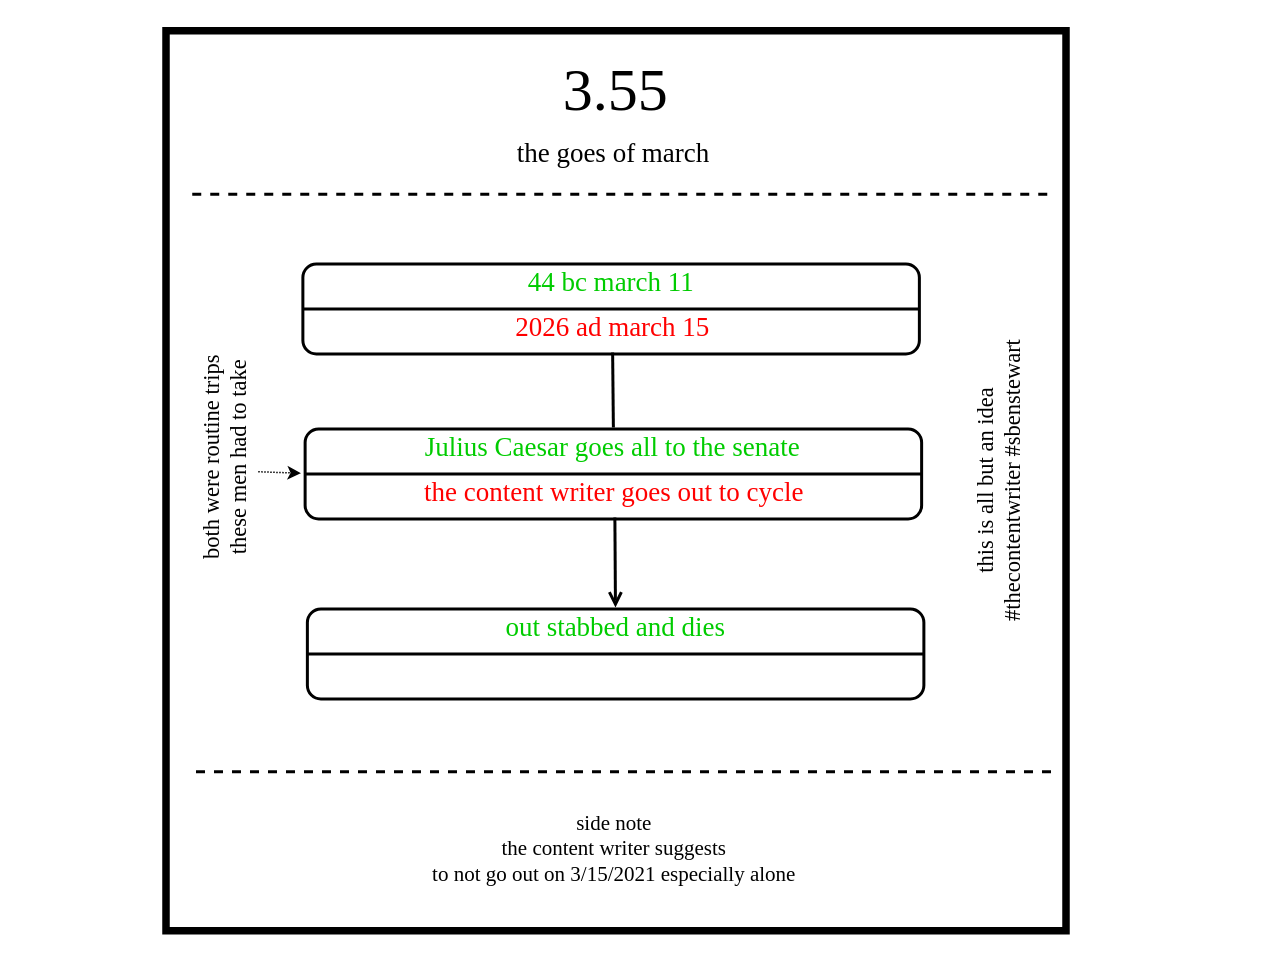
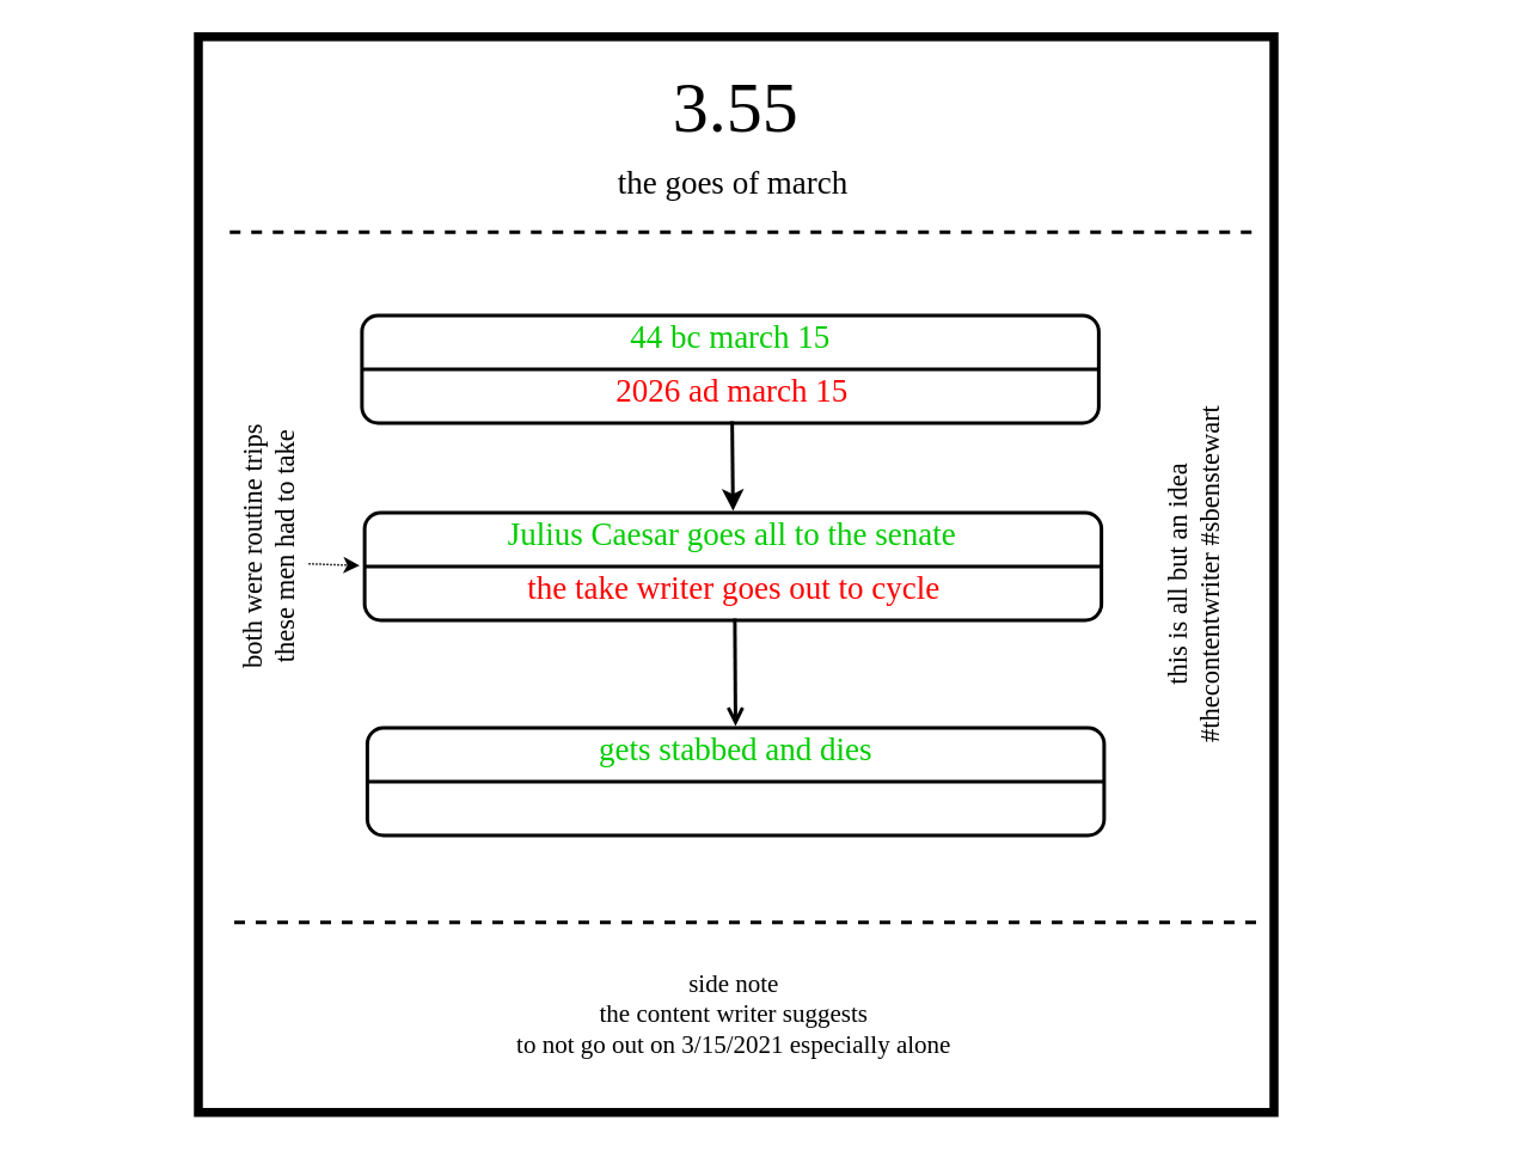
- <mxCell id="12" value="&lt;font&gt;&lt;span style=&quot;font-size: 18px&quot;&gt;44 bc march 11&lt;/span&gt;&lt;br&gt;&lt;/font&gt;" style="text;html=1;strokeColor=none;fillColor=none;align=center;verticalAlign=middle;whiteSpace=wrap;rounded=0;fontFamily=xkcd;spacingBottom=4;fontColor=#00CC00;" vertex="1" parent="1"><mxGeometry x="201.75" y="174.5" width="410" height="30" as="geometry" /></mxCell>
+ <mxCell id="12" value="&lt;font&gt;&lt;span style=&quot;font-size: 18px&quot;&gt;44 bc march 15&lt;/span&gt;&lt;br&gt;&lt;/font&gt;" style="text;html=1;strokeColor=none;fillColor=none;align=center;verticalAlign=middle;whiteSpace=wrap;rounded=0;fontFamily=xkcd;spacingBottom=4;fontColor=#00CC00;" vertex="1" parent="1"><mxGeometry x="201.75" y="174.5" width="410" height="30" as="geometry" /></mxCell>
- <mxCell id="21" value="" style="endArrow=none;html=1;strokeWidth=2;fontColor=#FF0000;exitX=0.5;exitY=1;exitDx=0;exitDy=0;entryX=0.5;entryY=0;entryDx=0;entryDy=0;" edge="1" parent="1" source="13" target="16"><mxGeometry width="50" height="50" relative="1" as="geometry"><mxPoint x="450" y="300" as="sourcePoint" /><mxPoint x="500" y="250" as="targetPoint" /></mxGeometry></mxCell>
+ <mxCell id="21" value="" style="endArrow=classic;html=1;strokeWidth=2;fontColor=#FF0000;exitX=0.5;exitY=1;exitDx=0;exitDy=0;entryX=0.5;entryY=0;entryDx=0;entryDy=0;" edge="1" parent="1" source="13" target="16"><mxGeometry width="50" height="50" relative="1" as="geometry"><mxPoint x="450" y="300" as="sourcePoint" /><mxPoint x="500" y="250" as="targetPoint" /></mxGeometry></mxCell>
- <mxCell id="17" value="&lt;font&gt;&lt;span style=&quot;font-size: 18px&quot;&gt;the content writer goes out to cycle&lt;/span&gt;&lt;br&gt;&lt;/font&gt;" style="text;html=1;strokeColor=none;fillColor=none;align=center;verticalAlign=middle;whiteSpace=wrap;rounded=0;fontFamily=xkcd;spacingBottom=4;fontColor=#FF0000;" vertex="1" parent="1"><mxGeometry x="204.25" y="314.5" width="410" height="30" as="geometry" /></mxCell>
+ <mxCell id="17" value="&lt;font&gt;&lt;span style=&quot;font-size: 18px&quot;&gt;the take writer goes out to cycle&lt;/span&gt;&lt;br&gt;&lt;/font&gt;" style="text;html=1;strokeColor=none;fillColor=none;align=center;verticalAlign=middle;whiteSpace=wrap;rounded=0;fontFamily=xkcd;spacingBottom=4;fontColor=#FF0000;" vertex="1" parent="1"><mxGeometry x="204.25" y="314.5" width="410" height="30" as="geometry" /></mxCell>
- <mxCell id="20" value="&lt;font&gt;&lt;span style=&quot;font-size: 18px&quot;&gt;out stabbed and dies&lt;/span&gt;&lt;br&gt;&lt;/font&gt;" style="text;html=1;strokeColor=none;fillColor=none;align=center;verticalAlign=middle;whiteSpace=wrap;rounded=0;fontFamily=xkcd;spacingBottom=4;fontColor=#00CC00;" vertex="1" parent="1"><mxGeometry x="204.75" y="404.5" width="410" height="30" as="geometry" /></mxCell>
+ <mxCell id="20" value="&lt;font&gt;&lt;span style=&quot;font-size: 18px&quot;&gt;gets stabbed and dies&lt;/span&gt;&lt;br&gt;&lt;/font&gt;" style="text;html=1;strokeColor=none;fillColor=none;align=center;verticalAlign=middle;whiteSpace=wrap;rounded=0;fontFamily=xkcd;spacingBottom=4;fontColor=#00CC00;" vertex="1" parent="1"><mxGeometry x="204.75" y="404.5" width="410" height="30" as="geometry" /></mxCell>
